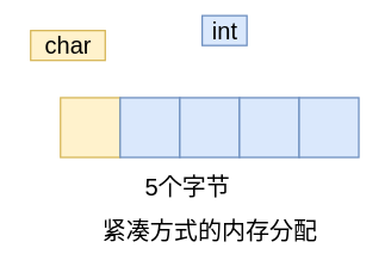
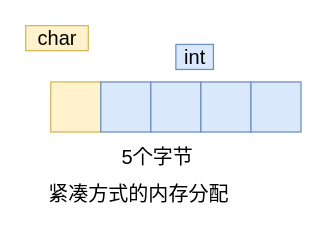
- <mxCell id="8" value="int" style="text;html=1;align=center;verticalAlign=middle;resizable=0;points=[];autosize=1;fontSize=16;fillColor=#dae8fc;strokeColor=#6c8ebf;" vertex="1" parent="1"><mxGeometry x="135" y="10" width="30" height="20" as="geometry" /></mxCell>
+ <mxCell id="8" value="int" style="text;html=1;align=center;verticalAlign=middle;resizable=0;points=[];autosize=1;fontSize=16;fillColor=#dae8fc;strokeColor=#6c8ebf;" vertex="1" parent="1"><mxGeometry x="140" y="35" width="30" height="20" as="geometry" /></mxCell>
- <mxCell id="9" value="紧凑方式的内存分配" style="text;html=1;align=center;verticalAlign=middle;resizable=0;points=[];autosize=1;fontSize=16;" vertex="1" parent="1"><mxGeometry x="60" y="145" width="160" height="20" as="geometry" /></mxCell>
+ <mxCell id="9" value="紧凑方式的内存分配" style="text;html=1;align=center;verticalAlign=middle;resizable=0;points=[];autosize=1;fontSize=16;" vertex="1" parent="1"><mxGeometry x="30" y="145" width="160" height="20" as="geometry" /></mxCell>
